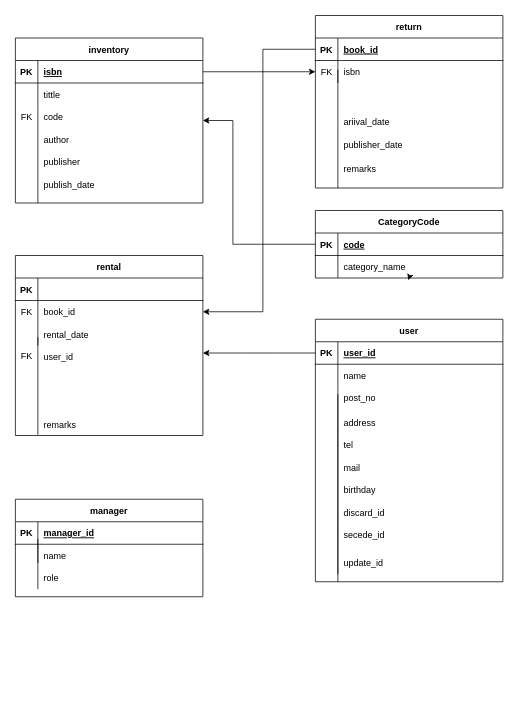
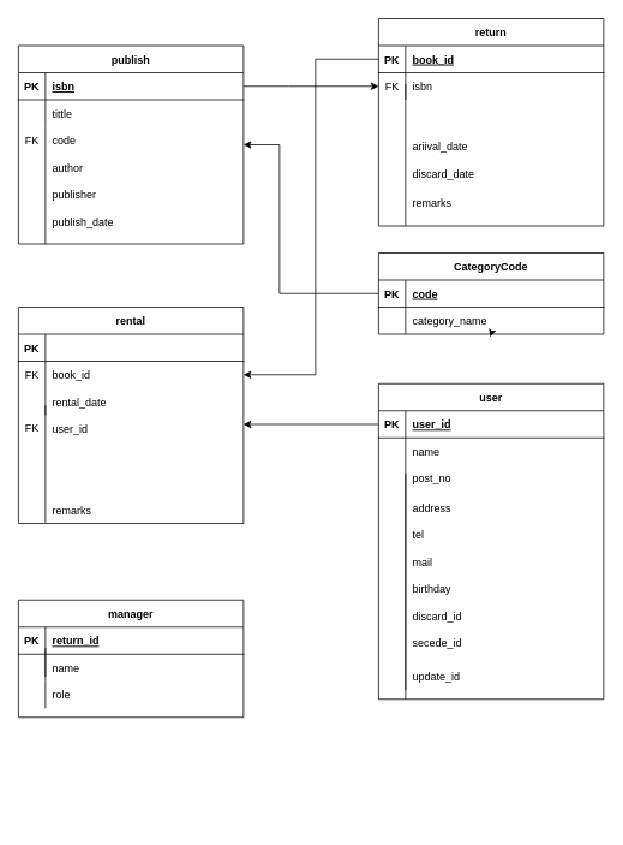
- <mxCell id="21" value="inventory" style="shape=table;startSize=30;container=1;collapsible=1;childLayout=tableLayout;fixedRows=1;rowLines=0;fontStyle=1;align=center;resizeLast=1;" parent="16" vertex="1"><mxGeometry width="250" height="220" as="geometry" /></mxCell>
+ <mxCell id="21" value="publish" style="shape=table;startSize=30;container=1;collapsible=1;childLayout=tableLayout;fixedRows=1;rowLines=0;fontStyle=1;align=center;resizeLast=1;" parent="16" vertex="1"><mxGeometry width="250" height="220" as="geometry" /></mxCell>
- <mxCell id="40" value="publisher_date" style="shape=partialRectangle;overflow=hidden;connectable=0;fillColor=none;top=0;left=0;bottom=0;right=0;align=left;spacingLeft=6;" parent="29" vertex="1"><mxGeometry x="30" y="156.818" width="220" height="31.364" as="geometry"><mxRectangle width="220" height="30" as="alternateBounds" /></mxGeometry></mxCell>
+ <mxCell id="40" value="discard_date" style="shape=partialRectangle;overflow=hidden;connectable=0;fillColor=none;top=0;left=0;bottom=0;right=0;align=left;spacingLeft=6;" parent="29" vertex="1"><mxGeometry x="30" y="156.818" width="220" height="31.364" as="geometry"><mxRectangle width="220" height="30" as="alternateBounds" /></mxGeometry></mxCell>
- <mxCell id="65" value="manager_id" style="shape=partialRectangle;overflow=hidden;connectable=0;fillColor=none;top=0;left=0;bottom=0;right=0;align=left;spacingLeft=6;fontStyle=5;" parent="63" vertex="1"><mxGeometry x="30" width="220" height="30" as="geometry"><mxRectangle width="220" height="30" as="alternateBounds" /></mxGeometry></mxCell>
+ <mxCell id="65" value="return_id" style="shape=partialRectangle;overflow=hidden;connectable=0;fillColor=none;top=0;left=0;bottom=0;right=0;align=left;spacingLeft=6;fontStyle=5;" parent="63" vertex="1"><mxGeometry x="30" width="220" height="30" as="geometry"><mxRectangle width="220" height="30" as="alternateBounds" /></mxGeometry></mxCell>
